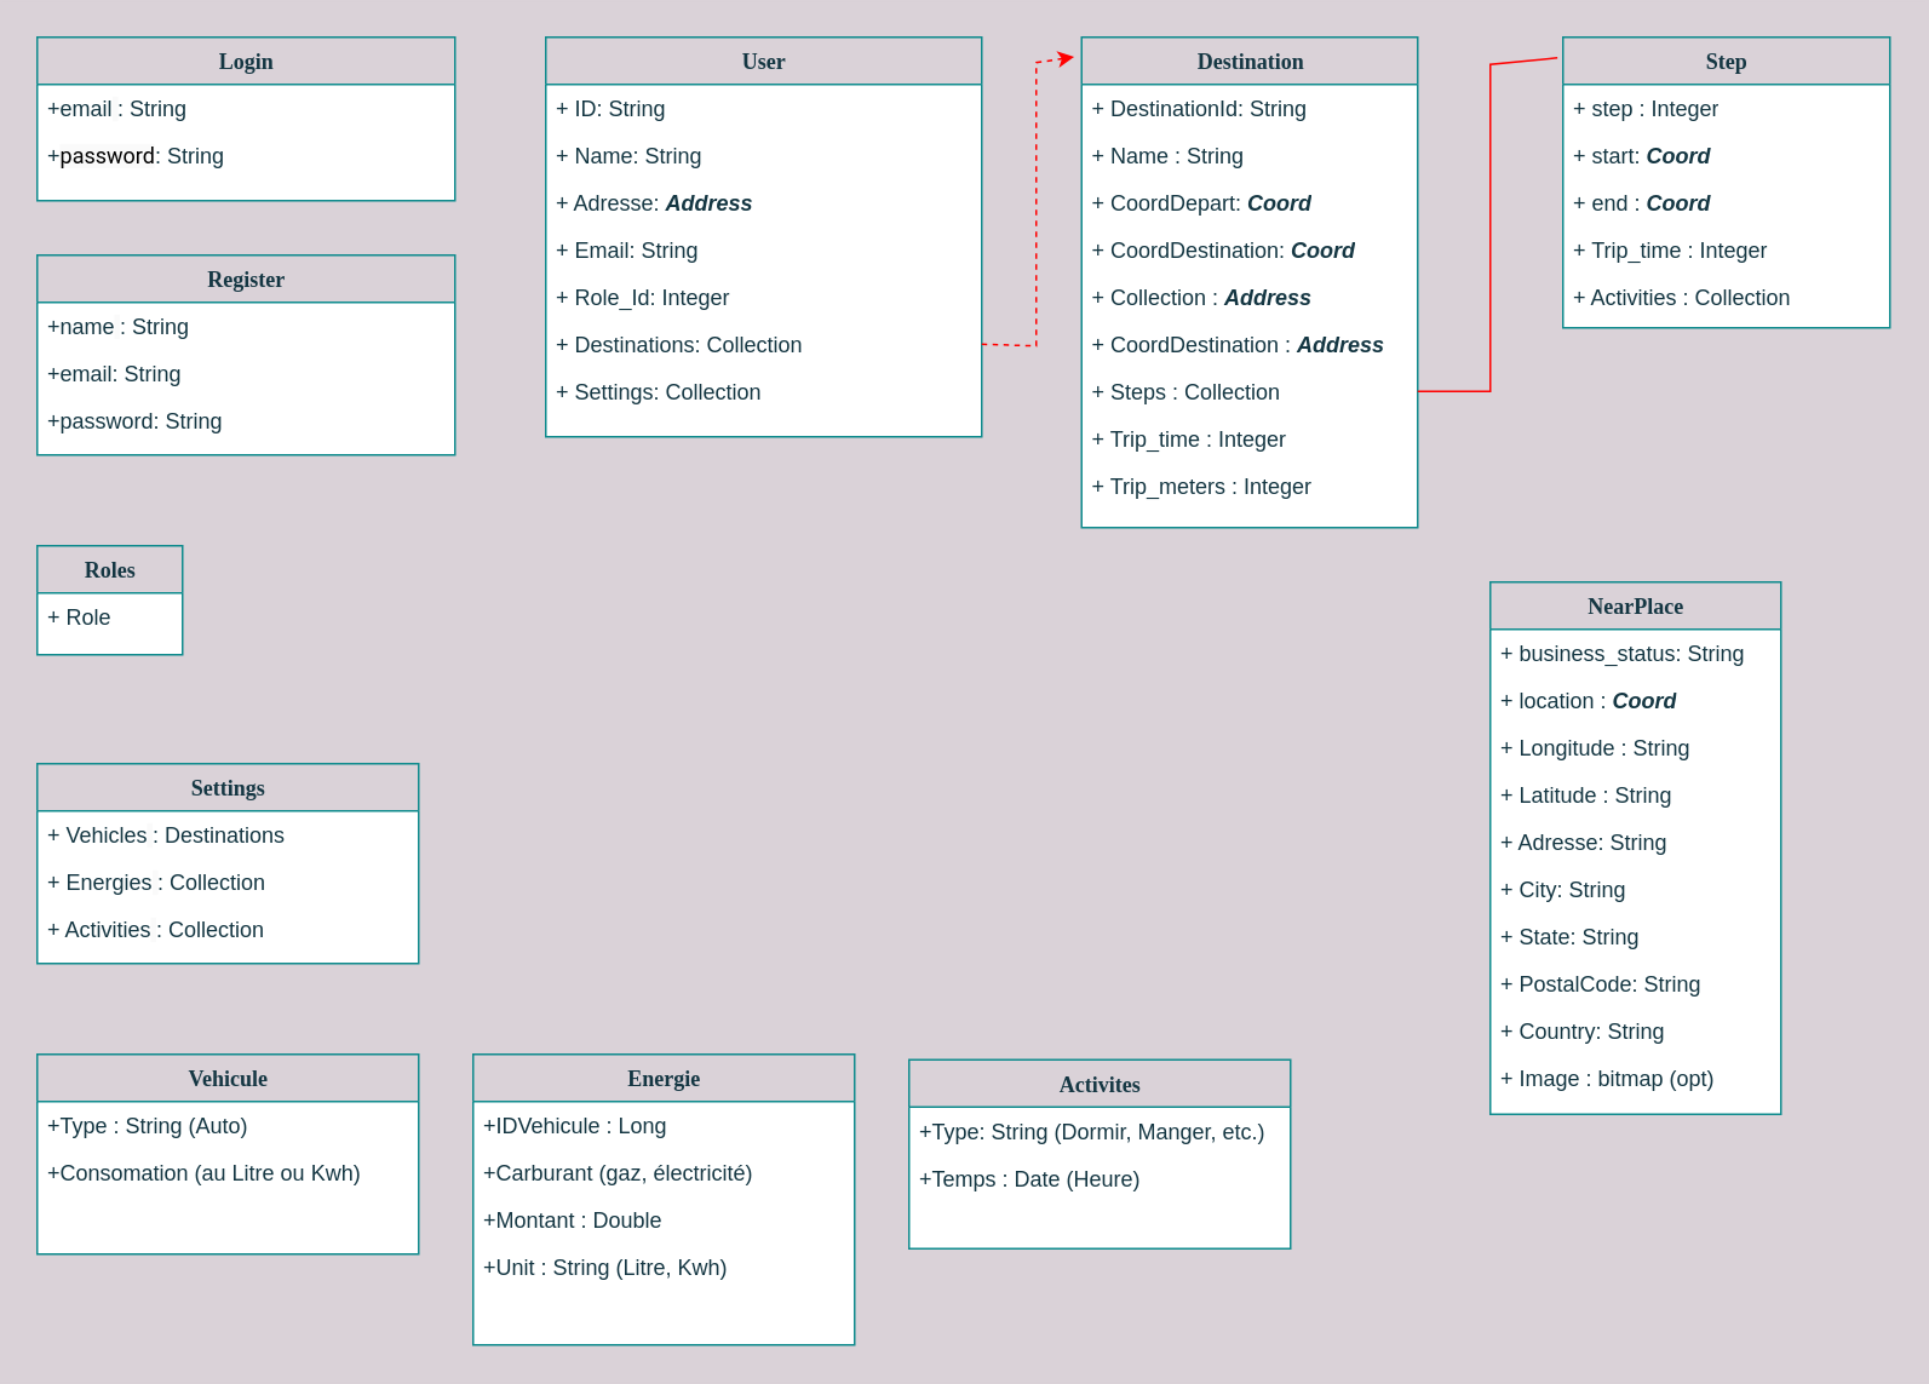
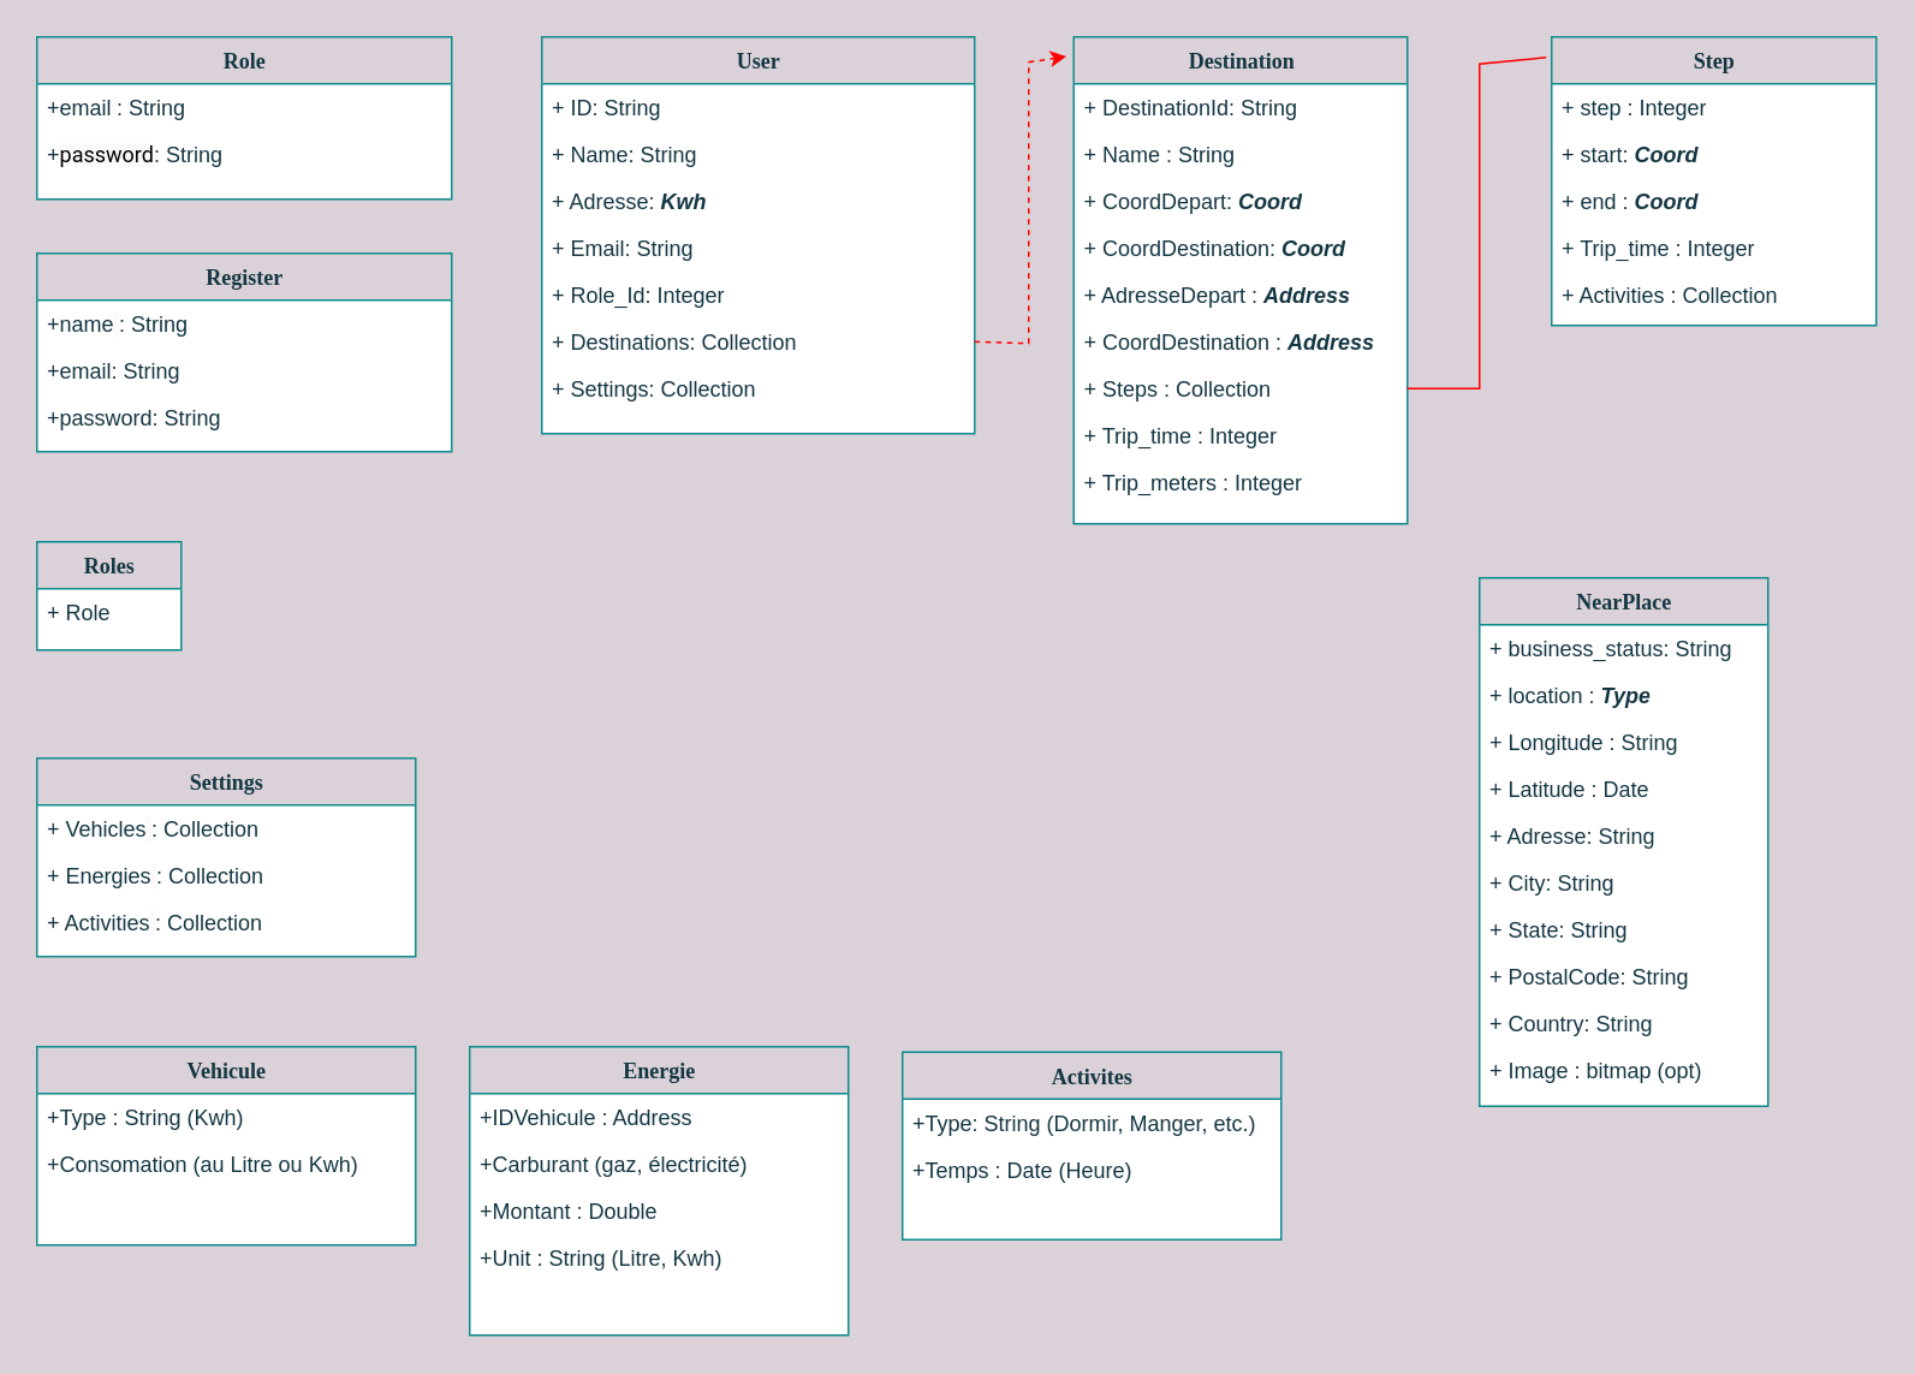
- <mxCell id="58" value="Login" style="swimlane;html=1;fontStyle=1;align=center;verticalAlign=top;childLayout=stackLayout;horizontal=1;startSize=26;horizontalStack=0;resizeParent=1;resizeLast=0;collapsible=1;marginBottom=0;swimlaneFillColor=#ffffff;rounded=0;shadow=0;comic=0;labelBackgroundColor=none;strokeWidth=1;fillColor=none;fontFamily=Verdana;fontSize=12;strokeColor=#0F8B8D;fontColor=#143642;" vertex="1" parent="1"><mxGeometry x="20" y="20" width="230" height="90" as="geometry"><mxRectangle x="40" y="120" width="110" height="30" as="alternateBounds" /></mxGeometry></mxCell>
+ <mxCell id="58" value="Role" style="swimlane;html=1;fontStyle=1;align=center;verticalAlign=top;childLayout=stackLayout;horizontal=1;startSize=26;horizontalStack=0;resizeParent=1;resizeLast=0;collapsible=1;marginBottom=0;swimlaneFillColor=#ffffff;rounded=0;shadow=0;comic=0;labelBackgroundColor=none;strokeWidth=1;fillColor=none;fontFamily=Verdana;fontSize=12;strokeColor=#0F8B8D;fontColor=#143642;" vertex="1" parent="1"><mxGeometry x="20" y="20" width="230" height="90" as="geometry"><mxRectangle x="40" y="120" width="110" height="30" as="alternateBounds" /></mxGeometry></mxCell>
- <mxCell id="9" value="+ Adresse: &lt;b&gt;&lt;i&gt;Address&lt;/i&gt;&lt;/b&gt;" style="text;html=1;strokeColor=none;fillColor=none;align=left;verticalAlign=top;spacingLeft=4;spacingRight=4;whiteSpace=wrap;overflow=hidden;rotatable=0;points=[[0,0.5],[1,0.5]];portConstraint=eastwest;fontColor=#143642;" parent="6" vertex="1"><mxGeometry y="78" width="240" height="26" as="geometry" /></mxCell>
+ <mxCell id="9" value="+ Adresse: &lt;b&gt;&lt;i&gt;Kwh&lt;/i&gt;&lt;/b&gt;" style="text;html=1;strokeColor=none;fillColor=none;align=left;verticalAlign=top;spacingLeft=4;spacingRight=4;whiteSpace=wrap;overflow=hidden;rotatable=0;points=[[0,0.5],[1,0.5]];portConstraint=eastwest;fontColor=#143642;" parent="6" vertex="1"><mxGeometry y="78" width="240" height="26" as="geometry" /></mxCell>
- <mxCell id="36" value="+ Collection : &lt;b&gt;&lt;i&gt;Address&lt;/i&gt;&lt;/b&gt;" style="text;html=1;strokeColor=none;fillColor=none;align=left;verticalAlign=top;spacingLeft=4;spacingRight=4;whiteSpace=wrap;overflow=hidden;rotatable=0;points=[[0,0.5],[1,0.5]];portConstraint=eastwest;fontColor=#143642;" parent="31" vertex="1"><mxGeometry y="130" width="185" height="26" as="geometry" /></mxCell>
+ <mxCell id="36" value="+ AdresseDepart : &lt;b&gt;&lt;i&gt;Address&lt;/i&gt;&lt;/b&gt;" style="text;html=1;strokeColor=none;fillColor=none;align=left;verticalAlign=top;spacingLeft=4;spacingRight=4;whiteSpace=wrap;overflow=hidden;rotatable=0;points=[[0,0.5],[1,0.5]];portConstraint=eastwest;fontColor=#143642;" parent="31" vertex="1"><mxGeometry y="130" width="185" height="26" as="geometry" /></mxCell>
- <mxCell id="43" value="+ location : &lt;b&gt;&lt;i&gt;Coord&lt;/i&gt;&lt;/b&gt;" style="text;html=1;strokeColor=none;fillColor=none;align=left;verticalAlign=top;spacingLeft=4;spacingRight=4;whiteSpace=wrap;overflow=hidden;rotatable=0;points=[[0,0.5],[1,0.5]];portConstraint=eastwest;fontColor=#143642;" parent="41" vertex="1"><mxGeometry y="52" width="160" height="26" as="geometry" /></mxCell>
+ <mxCell id="43" value="+ location : &lt;b&gt;&lt;i&gt;Type&lt;/i&gt;&lt;/b&gt;" style="text;html=1;strokeColor=none;fillColor=none;align=left;verticalAlign=top;spacingLeft=4;spacingRight=4;whiteSpace=wrap;overflow=hidden;rotatable=0;points=[[0,0.5],[1,0.5]];portConstraint=eastwest;fontColor=#143642;" parent="41" vertex="1"><mxGeometry y="52" width="160" height="26" as="geometry" /></mxCell>
- <mxCell id="45" value="+ Latitude : String" style="text;html=1;strokeColor=none;fillColor=none;align=left;verticalAlign=top;spacingLeft=4;spacingRight=4;whiteSpace=wrap;overflow=hidden;rotatable=0;points=[[0,0.5],[1,0.5]];portConstraint=eastwest;fontColor=#143642;" parent="41" vertex="1"><mxGeometry y="104" width="160" height="26" as="geometry" /></mxCell>
+ <mxCell id="45" value="+ Latitude : Date" style="text;html=1;strokeColor=none;fillColor=none;align=left;verticalAlign=top;spacingLeft=4;spacingRight=4;whiteSpace=wrap;overflow=hidden;rotatable=0;points=[[0,0.5],[1,0.5]];portConstraint=eastwest;fontColor=#143642;" parent="41" vertex="1"><mxGeometry y="104" width="160" height="26" as="geometry" /></mxCell>
- <mxCell id="25" value="+ Vehicles&lt;span style=&quot;color: rgba(0, 0, 0, 0.87); font-family: Roboto, &amp;quot;Helvetica Neue&amp;quot;, sans-serif; background-color: rgb(250, 250, 250);&quot;&gt;&amp;nbsp;&lt;/span&gt;: Destinations" style="text;html=1;strokeColor=none;fillColor=none;align=left;verticalAlign=top;spacingLeft=4;spacingRight=4;whiteSpace=wrap;overflow=hidden;rotatable=0;points=[[0,0.5],[1,0.5]];portConstraint=eastwest;fontColor=#143642;" parent="24" vertex="1"><mxGeometry y="26" width="210" height="26" as="geometry" /></mxCell>
+ <mxCell id="25" value="+ Vehicles&lt;span style=&quot;color: rgba(0, 0, 0, 0.87); font-family: Roboto, &amp;quot;Helvetica Neue&amp;quot;, sans-serif; background-color: rgb(250, 250, 250);&quot;&gt;&amp;nbsp;&lt;/span&gt;: Collection" style="text;html=1;strokeColor=none;fillColor=none;align=left;verticalAlign=top;spacingLeft=4;spacingRight=4;whiteSpace=wrap;overflow=hidden;rotatable=0;points=[[0,0.5],[1,0.5]];portConstraint=eastwest;fontColor=#143642;" parent="24" vertex="1"><mxGeometry y="26" width="210" height="26" as="geometry" /></mxCell>
- <mxCell id="29" value="+Type : String (Auto)" style="text;html=1;strokeColor=none;fillColor=none;align=left;verticalAlign=top;spacingLeft=4;spacingRight=4;whiteSpace=wrap;overflow=hidden;rotatable=0;points=[[0,0.5],[1,0.5]];portConstraint=eastwest;fontColor=#143642;" parent="28" vertex="1"><mxGeometry y="26" width="210" height="26" as="geometry" /></mxCell>
+ <mxCell id="29" value="+Type : String (Kwh)" style="text;html=1;strokeColor=none;fillColor=none;align=left;verticalAlign=top;spacingLeft=4;spacingRight=4;whiteSpace=wrap;overflow=hidden;rotatable=0;points=[[0,0.5],[1,0.5]];portConstraint=eastwest;fontColor=#143642;" parent="28" vertex="1"><mxGeometry y="26" width="210" height="26" as="geometry" /></mxCell>
- <mxCell id="20" value="+IDVehicule : Long" style="text;html=1;strokeColor=none;fillColor=none;align=left;verticalAlign=top;spacingLeft=4;spacingRight=4;whiteSpace=wrap;overflow=hidden;rotatable=0;points=[[0,0.5],[1,0.5]];portConstraint=eastwest;fontColor=#143642;" parent="19" vertex="1"><mxGeometry y="26" width="210" height="26" as="geometry" /></mxCell>
+ <mxCell id="20" value="+IDVehicule : Address" style="text;html=1;strokeColor=none;fillColor=none;align=left;verticalAlign=top;spacingLeft=4;spacingRight=4;whiteSpace=wrap;overflow=hidden;rotatable=0;points=[[0,0.5],[1,0.5]];portConstraint=eastwest;fontColor=#143642;" parent="19" vertex="1"><mxGeometry y="26" width="210" height="26" as="geometry" /></mxCell>
